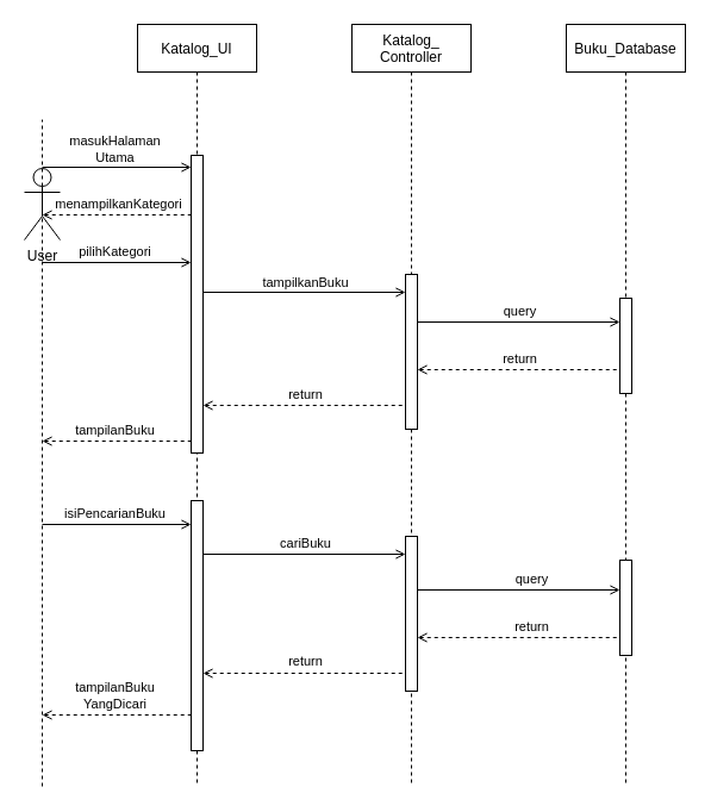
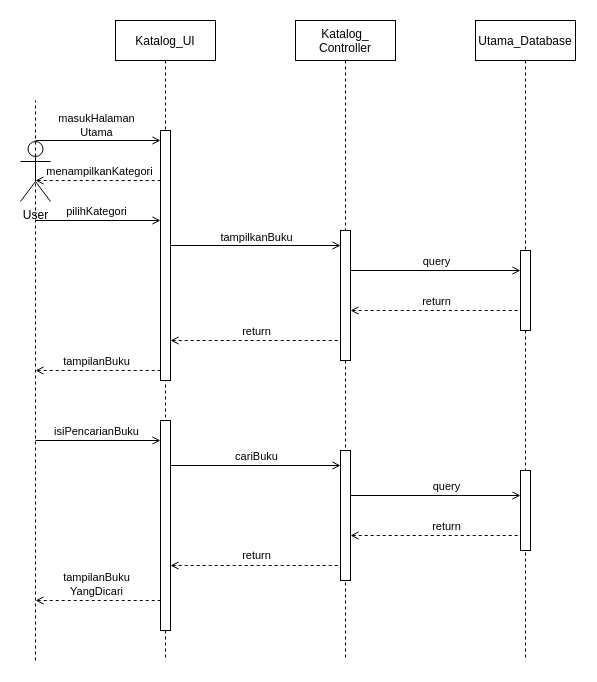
- <mxCell id="17" value="Buku_Database" style="shape=umlLifeline;perimeter=lifelinePerimeter;container=1;collapsible=0;recursiveResize=0;rounded=0;shadow=0;strokeWidth=1;" vertex="1" parent="1"><mxGeometry x="475" y="20" width="100" height="640" as="geometry" /></mxCell>
+ <mxCell id="17" value="Utama_Database" style="shape=umlLifeline;perimeter=lifelinePerimeter;container=1;collapsible=0;recursiveResize=0;rounded=0;shadow=0;strokeWidth=1;" vertex="1" parent="1"><mxGeometry x="475" y="20" width="100" height="640" as="geometry" /></mxCell>
